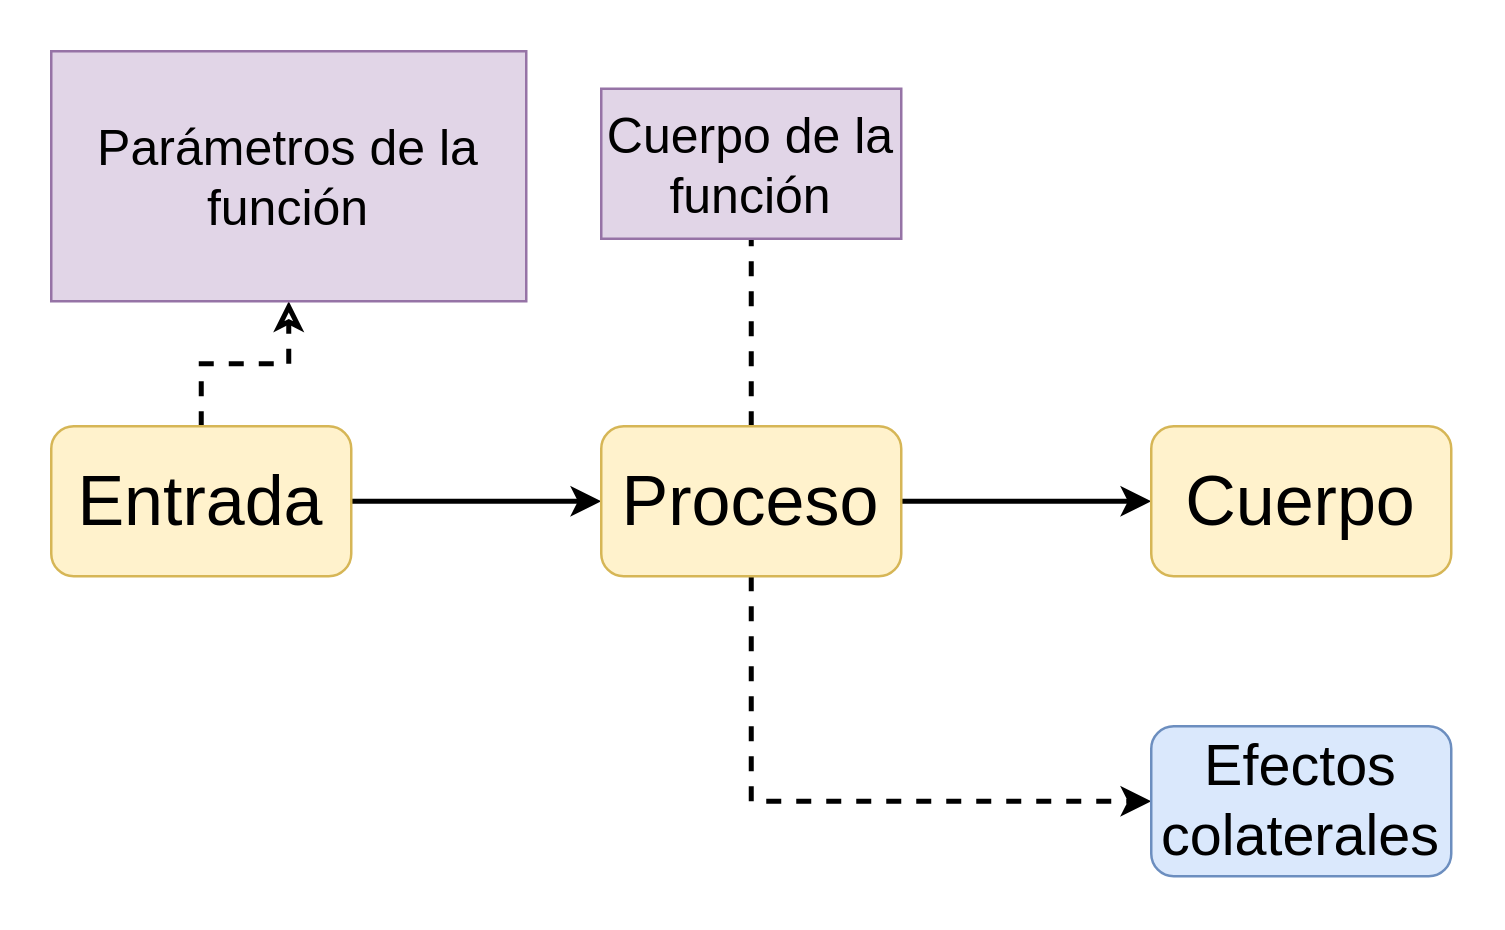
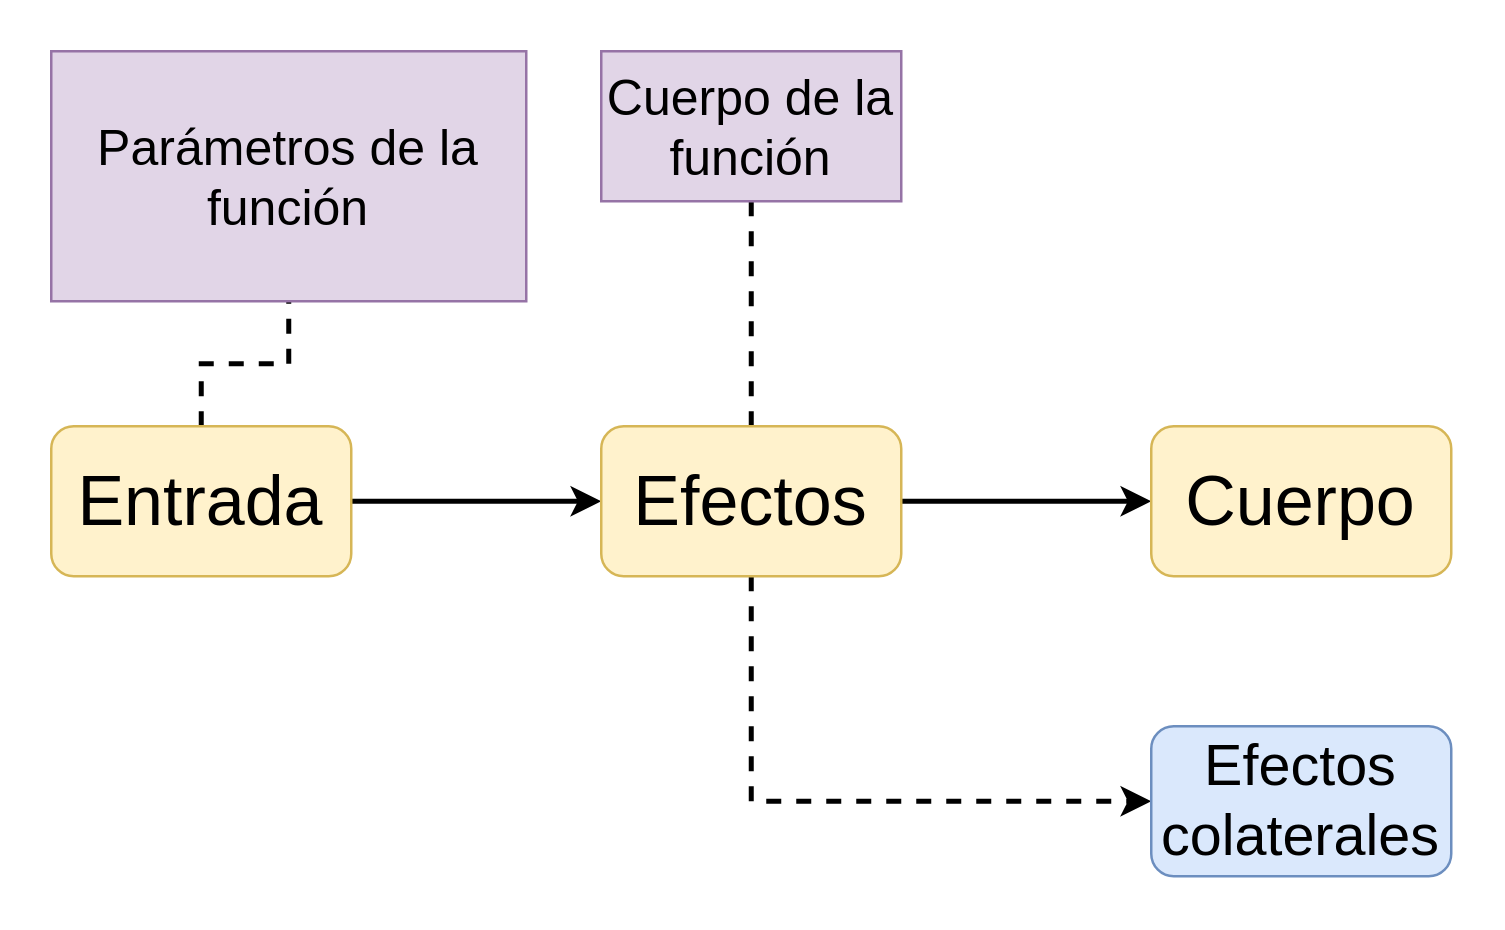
- <mxCell id="12" value="&lt;font style=&quot;font-size: 20px&quot;&gt;Cuerpo de la función&lt;/font&gt;" style="rounded=0;whiteSpace=wrap;html=1;fillColor=#e1d5e7;strokeColor=#9673a6;" vertex="1" parent="1"><mxGeometry x="240" y="35" width="120" height="60" as="geometry" /></mxCell>
+ <mxCell id="12" value="&lt;font style=&quot;font-size: 20px&quot;&gt;Cuerpo de la función&lt;/font&gt;" style="rounded=0;whiteSpace=wrap;html=1;fillColor=#e1d5e7;strokeColor=#9673a6;" vertex="1" parent="1"><mxGeometry x="240" y="20" width="120" height="60" as="geometry" /></mxCell>
- <mxCell id="3" style="edgeStyle=orthogonalEdgeStyle;rounded=0;orthogonalLoop=1;jettySize=auto;html=1;entryX=0.5;entryY=1;entryDx=0;entryDy=0;dashed=1;endArrow=classic;endFill=0;strokeWidth=2;" edge="1" parent="1" source="4" target="11"><mxGeometry relative="1" as="geometry" /></mxCell>
+ <mxCell id="3" style="edgeStyle=orthogonalEdgeStyle;rounded=0;orthogonalLoop=1;jettySize=auto;html=1;entryX=0.5;entryY=1;entryDx=0;entryDy=0;dashed=1;endArrow=none;endFill=0;strokeWidth=2;" edge="1" parent="1" source="4" target="11"><mxGeometry relative="1" as="geometry" /></mxCell>
- <mxCell id="8" value="&lt;font style=&quot;font-size: 28px&quot;&gt;Proceso&lt;/font&gt;" style="rounded=1;whiteSpace=wrap;html=1;fillColor=#fff2cc;strokeColor=#d6b656;" vertex="1" parent="1"><mxGeometry x="240" y="170" width="120" height="60" as="geometry" /></mxCell>
+ <mxCell id="8" value="&lt;font style=&quot;font-size: 28px&quot;&gt;Efectos&lt;/font&gt;" style="rounded=1;whiteSpace=wrap;html=1;fillColor=#fff2cc;strokeColor=#d6b656;" vertex="1" parent="1"><mxGeometry x="240" y="170" width="120" height="60" as="geometry" /></mxCell>
